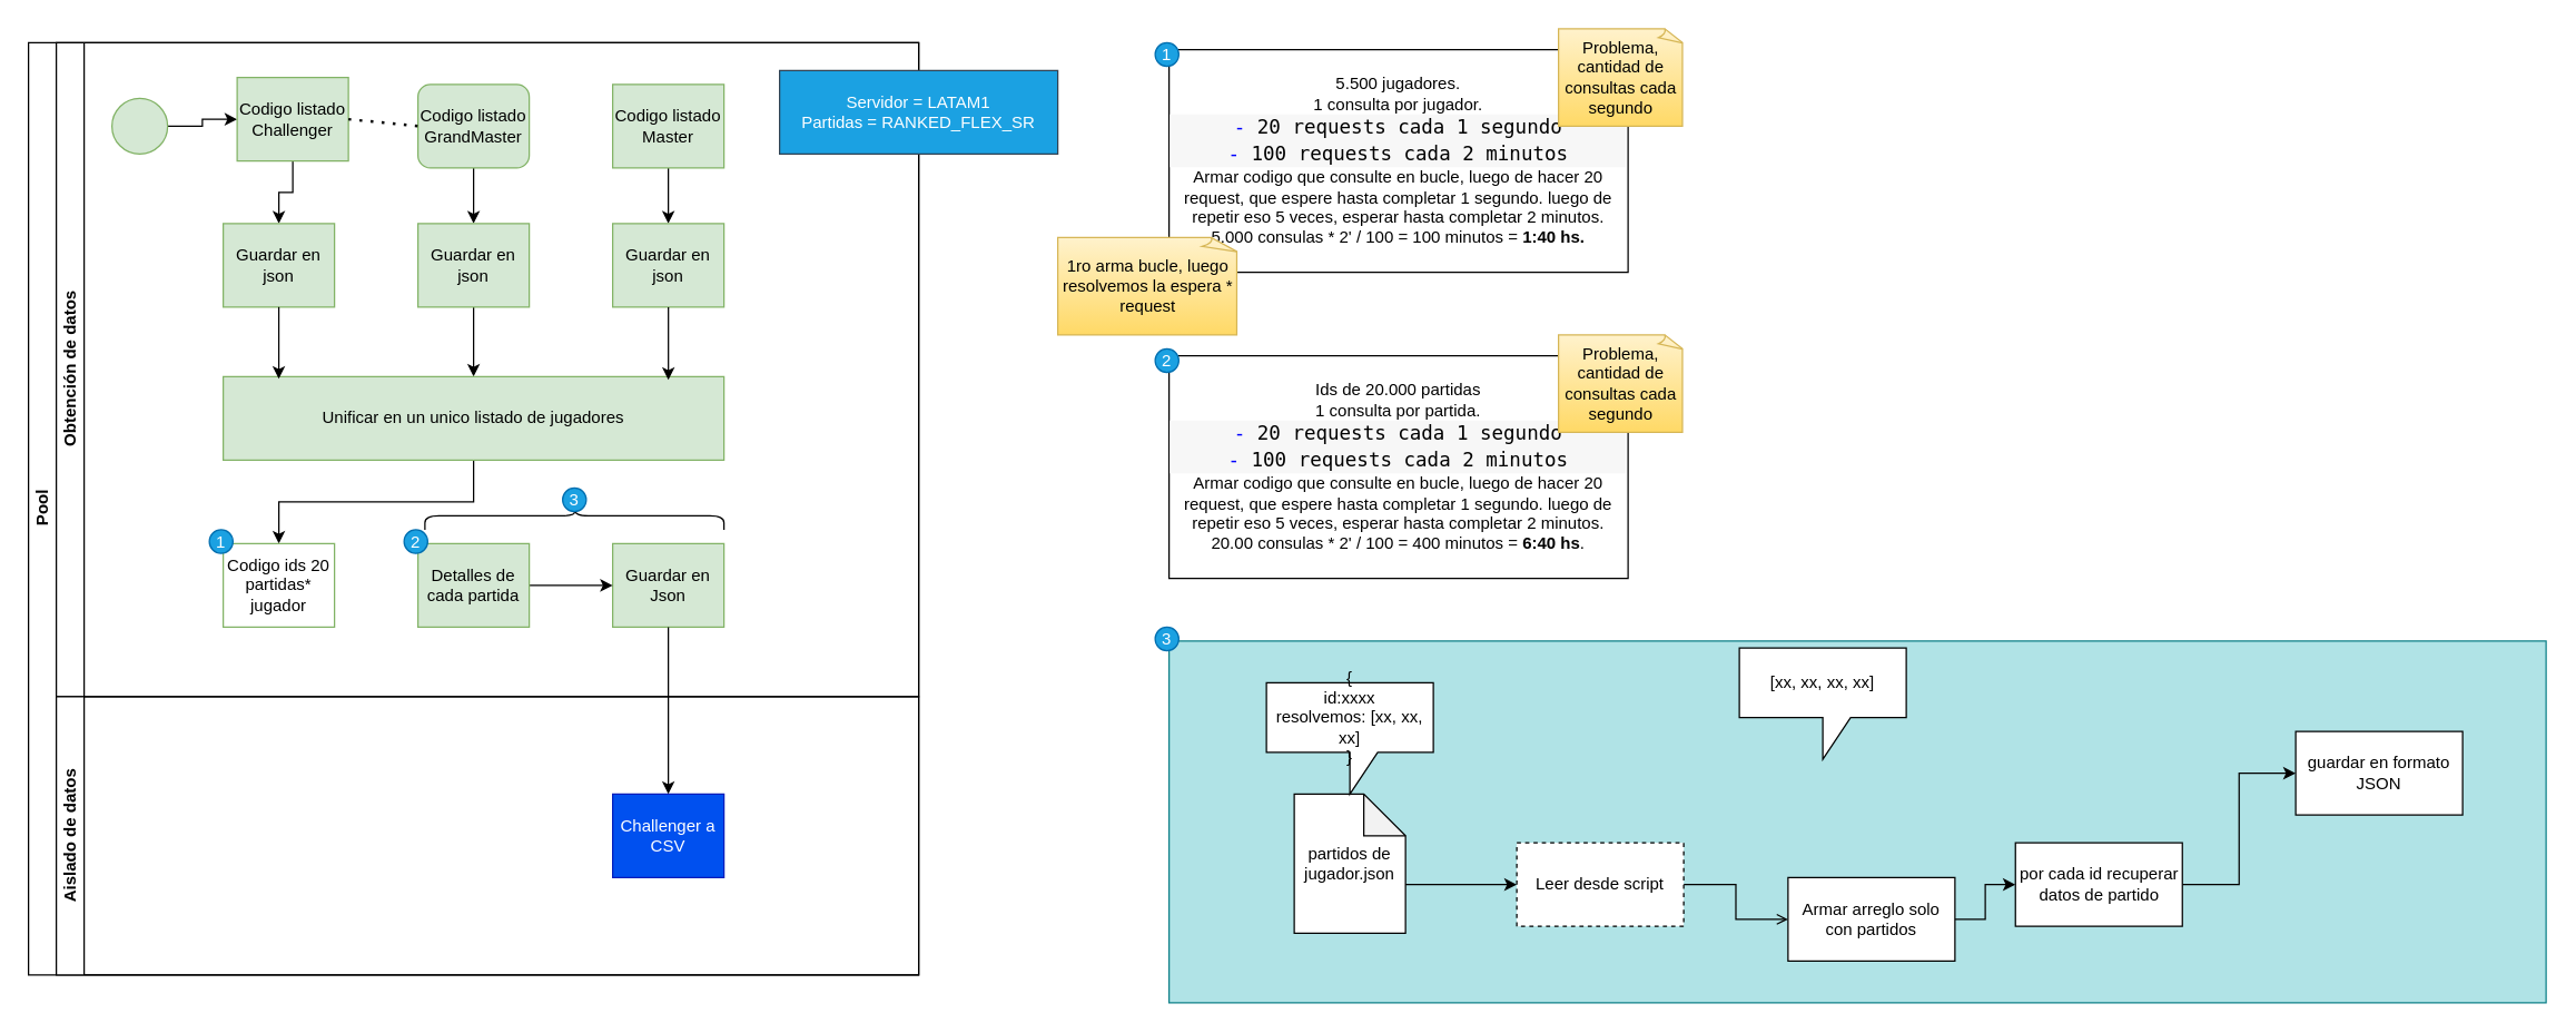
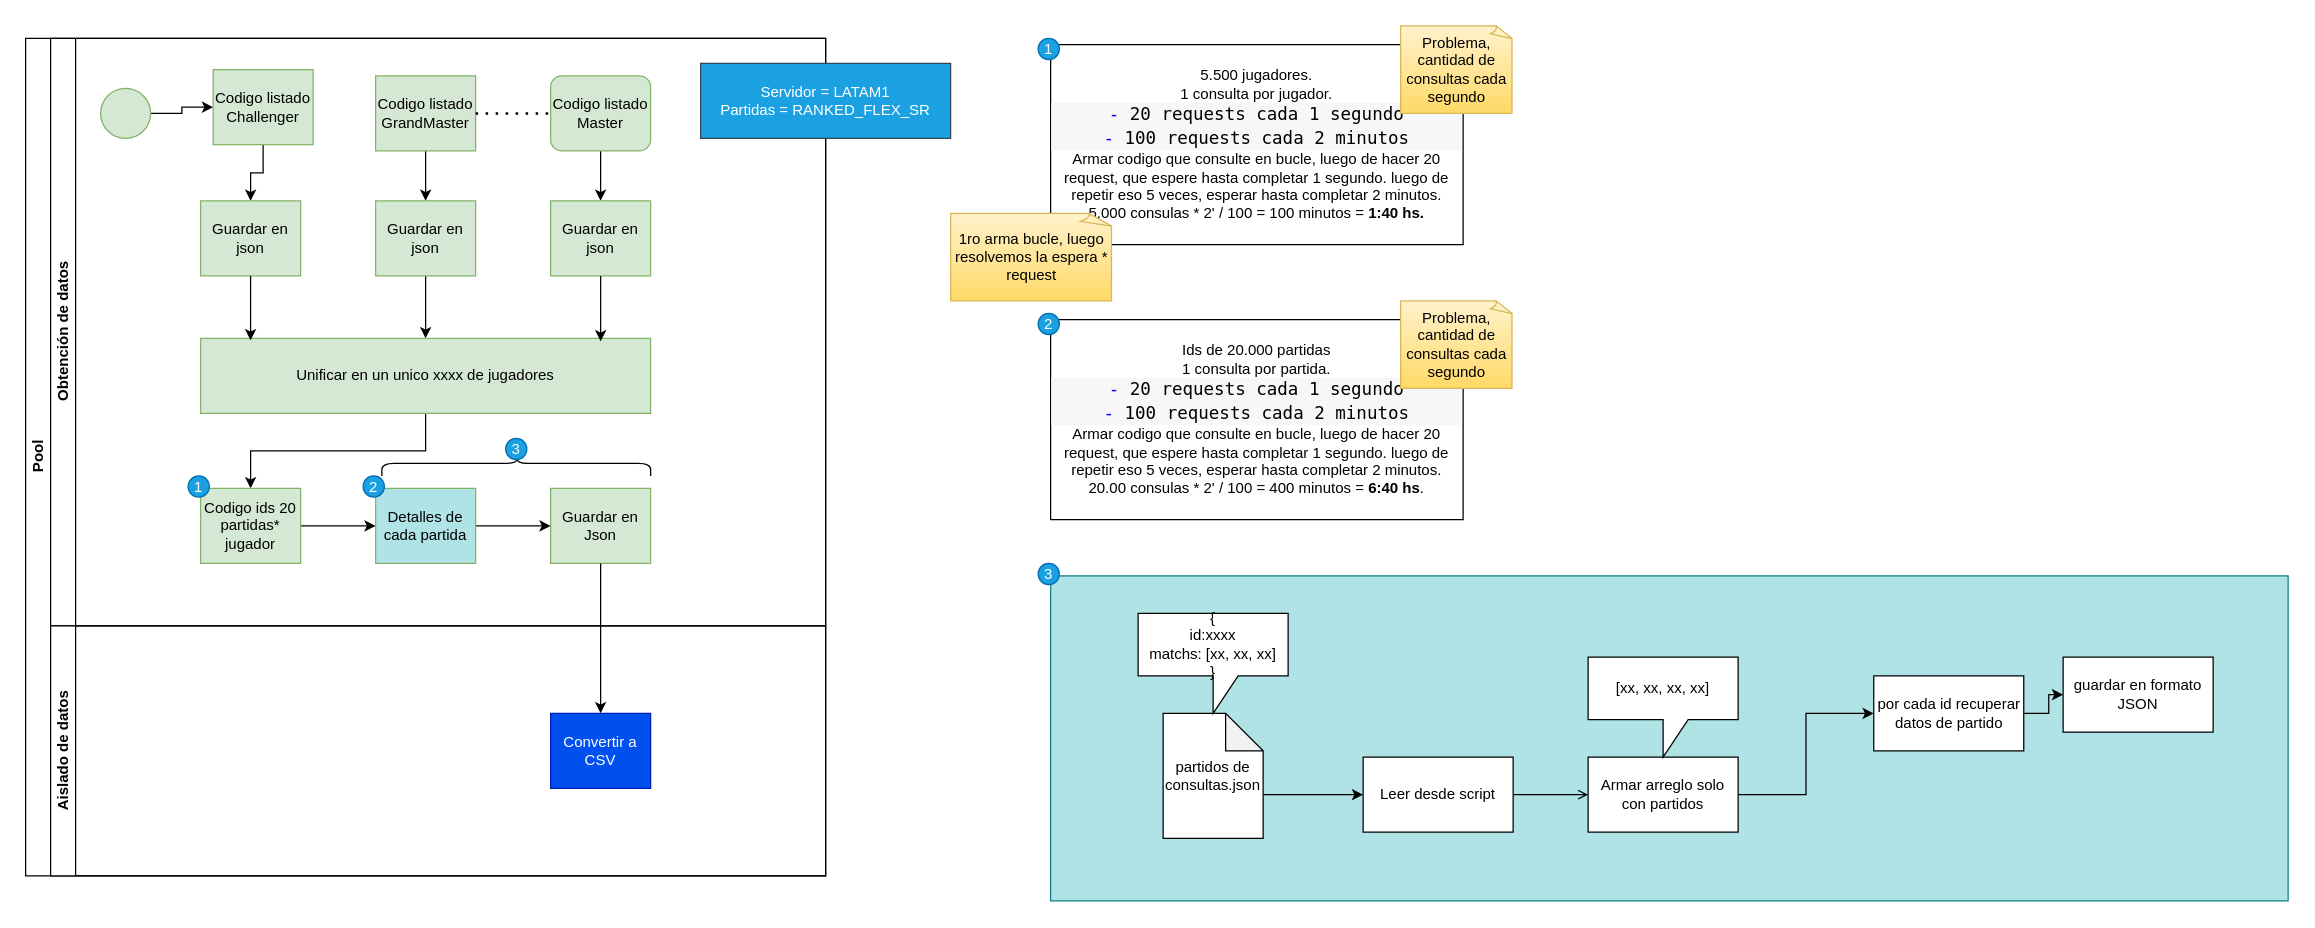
- <mxCell id="17" value="" style="endArrow=none;dashed=1;html=1;dashPattern=1 3;strokeWidth=2;rounded=0;exitX=1;exitY=0.5;exitDx=0;exitDy=0;entryX=0;entryY=0.5;entryDx=0;entryDy=0;" edge="1" parent="4" source="8" target="10"><mxGeometry width="50" height="50" relative="1" as="geometry"><mxPoint x="250" y="-50" as="sourcePoint" /><mxPoint x="230" y="-60" as="targetPoint" /></mxGeometry></mxCell>
- <mxCell id="10" value="Codigo listado GrandMaster" style="whiteSpace=wrap;html=1;fontFamily=Helvetica;fontSize=12;align=center;fillColor=#d5e8d4;strokeColor=#82b366;rounded=1;" vertex="1" parent="4"><mxGeometry x="260" y="30" width="80" height="60" as="geometry" /></mxCell>
+ <mxCell id="10" value="Codigo listado GrandMaster" style="rounded=0;whiteSpace=wrap;html=1;fontFamily=Helvetica;fontSize=12;align=center;fillColor=#d5e8d4;strokeColor=#82b366;" vertex="1" parent="4"><mxGeometry x="260" y="30" width="80" height="60" as="geometry" /></mxCell>
+ <mxCell id="18" value="" style="endArrow=none;dashed=1;html=1;dashPattern=1 3;strokeWidth=2;rounded=0;exitX=1;exitY=0.5;exitDx=0;exitDy=0;entryX=0;entryY=0.5;entryDx=0;entryDy=0;" edge="1" parent="4" source="10" target="12"><mxGeometry width="50" height="50" relative="1" as="geometry"><mxPoint x="210" y="70" as="sourcePoint" /><mxPoint x="270" y="70" as="targetPoint" /></mxGeometry></mxCell>
- <mxCell id="12" value="Codigo listado Master" style="rounded=0;whiteSpace=wrap;html=1;fontFamily=Helvetica;fontSize=12;align=center;fillColor=#d5e8d4;strokeColor=#82b366;" vertex="1" parent="4"><mxGeometry x="400" y="30" width="80" height="60" as="geometry" /></mxCell>
+ <mxCell id="12" value="Codigo listado Master" style="whiteSpace=wrap;html=1;fontFamily=Helvetica;fontSize=12;align=center;fillColor=#d5e8d4;strokeColor=#82b366;rounded=1;" vertex="1" parent="4"><mxGeometry x="400" y="30" width="80" height="60" as="geometry" /></mxCell>
- <mxCell id="20" value="Unificar en un unico listado de jugadores" style="rounded=0;whiteSpace=wrap;html=1;fontFamily=Helvetica;fontSize=12;align=center;fillColor=#d5e8d4;strokeColor=#82b366;" vertex="1" parent="4"><mxGeometry x="120" y="240" width="360" height="60" as="geometry" /></mxCell>
+ <mxCell id="20" value="Unificar en un unico xxxx de jugadores" style="rounded=0;whiteSpace=wrap;html=1;fontFamily=Helvetica;fontSize=12;align=center;fillColor=#d5e8d4;strokeColor=#82b366;" vertex="1" parent="4"><mxGeometry x="120" y="240" width="360" height="60" as="geometry" /></mxCell>
- <mxCell id="24" value="Codigo ids 20 partidas* jugador" style="rounded=0;whiteSpace=wrap;html=1;fontFamily=Helvetica;fontSize=12;align=center;fillColor=#ffffff;strokeColor=#82b366;" vertex="1" parent="4"><mxGeometry x="120" y="360" width="80" height="60" as="geometry" /></mxCell>
+ <mxCell id="24" value="Codigo ids 20 partidas* jugador" style="rounded=0;whiteSpace=wrap;html=1;fontFamily=Helvetica;fontSize=12;align=center;fillColor=#d5e8d4;strokeColor=#82b366;" vertex="1" parent="4"><mxGeometry x="120" y="360" width="80" height="60" as="geometry" /></mxCell>
+ <mxCell id="23" style="edgeStyle=orthogonalEdgeStyle;rounded=0;orthogonalLoop=1;jettySize=auto;html=1;entryX=0;entryY=0.5;entryDx=0;entryDy=0;" edge="1" parent="4" source="24" target="27"><mxGeometry relative="1" as="geometry" /></mxCell>
- <mxCell id="27" value="Detalles de cada partida" style="rounded=0;whiteSpace=wrap;html=1;fontFamily=Helvetica;fontSize=12;align=center;fillColor=#d5e8d4;strokeColor=#82b366;" vertex="1" parent="4"><mxGeometry x="260" y="360" width="80" height="60" as="geometry" /></mxCell>
+ <mxCell id="27" value="Detalles de cada partida" style="rounded=0;whiteSpace=wrap;html=1;fontFamily=Helvetica;fontSize=12;align=center;fillColor=#b0e3e6;strokeColor=#82b366;" vertex="1" parent="4"><mxGeometry x="260" y="360" width="80" height="60" as="geometry" /></mxCell>
- <mxCell id="52" value="[xx, xx, xx, xx]" style="shape=callout;whiteSpace=wrap;html=1;perimeter=calloutPerimeter;" vertex="1" parent="1"><mxGeometry x="1250" y="465" width="120" height="80" as="geometry" /></mxCell>
+ <mxCell id="52" value="[xx, xx, xx, xx]" style="shape=callout;whiteSpace=wrap;html=1;perimeter=calloutPerimeter;" vertex="1" parent="1"><mxGeometry x="1270" y="525" width="120" height="80" as="geometry" /></mxCell>
- <mxCell id="47" value="{&lt;div&gt;id:xxxx&lt;/div&gt;&lt;div&gt;resolvemos: [xx, xx, xx]&lt;br&gt;&lt;div&gt;}&lt;/div&gt;&lt;/div&gt;" style="shape=callout;whiteSpace=wrap;html=1;perimeter=calloutPerimeter;" vertex="1" parent="1"><mxGeometry x="910" y="490" width="120" height="80" as="geometry" /></mxCell>
+ <mxCell id="47" value="{&lt;div&gt;id:xxxx&lt;/div&gt;&lt;div&gt;matchs: [xx, xx, xx]&lt;br&gt;&lt;div&gt;}&lt;/div&gt;&lt;/div&gt;" style="shape=callout;whiteSpace=wrap;html=1;perimeter=calloutPerimeter;" vertex="1" parent="1"><mxGeometry x="910" y="490" width="120" height="80" as="geometry" /></mxCell>
- <mxCell id="33" value="Challenger a CSV" style="rounded=0;whiteSpace=wrap;html=1;fontFamily=Helvetica;fontSize=12;fontColor=#ffffff;align=center;fillColor=#0050ef;strokeColor=#001DBC;" vertex="1" parent="32"><mxGeometry x="400" y="70" width="80" height="60" as="geometry" /></mxCell>
+ <mxCell id="33" value="Convertir a CSV" style="rounded=0;whiteSpace=wrap;html=1;fontFamily=Helvetica;fontSize=12;fontColor=#ffffff;align=center;fillColor=#0050ef;strokeColor=#001DBC;" vertex="1" parent="32"><mxGeometry x="400" y="70" width="80" height="60" as="geometry" /></mxCell>
- <mxCell id="43" value="partidos de jugador.json" style="shape=note;whiteSpace=wrap;html=1;backgroundOutline=1;darkOpacity=0.05;" vertex="1" parent="1"><mxGeometry x="930" y="570" width="80" height="100" as="geometry" /></mxCell>
+ <mxCell id="43" value="partidos de consultas.json" style="shape=note;whiteSpace=wrap;html=1;backgroundOutline=1;darkOpacity=0.05;" vertex="1" parent="1"><mxGeometry x="930" y="570" width="80" height="100" as="geometry" /></mxCell>
- <mxCell id="46" value="Leer desde script" style="rounded=0;whiteSpace=wrap;html=1;dashed=1;" vertex="1" parent="1"><mxGeometry x="1090" y="605" width="120" height="60" as="geometry" /></mxCell>
+ <mxCell id="46" value="Leer desde script" style="rounded=0;whiteSpace=wrap;html=1;" vertex="1" parent="1"><mxGeometry x="1090" y="605" width="120" height="60" as="geometry" /></mxCell>
- <mxCell id="49" value="por cada id recuperar datos de partido" style="rounded=0;whiteSpace=wrap;html=1;" vertex="1" parent="1"><mxGeometry x="1448.5" y="605" width="120" height="60" as="geometry" /></mxCell>
+ <mxCell id="49" value="por cada id recuperar datos de partido" style="rounded=0;whiteSpace=wrap;html=1;" vertex="1" parent="1"><mxGeometry x="1498.5" y="540" width="120" height="60" as="geometry" /></mxCell>
- <mxCell id="51" value="Armar arreglo solo con partidos" style="rounded=0;whiteSpace=wrap;html=1;" vertex="1" parent="1"><mxGeometry x="1285" y="630" width="120" height="60" as="geometry" /></mxCell>
+ <mxCell id="51" value="Armar arreglo solo con partidos" style="rounded=0;whiteSpace=wrap;html=1;" vertex="1" parent="1"><mxGeometry x="1270" y="605" width="120" height="60" as="geometry" /></mxCell>
